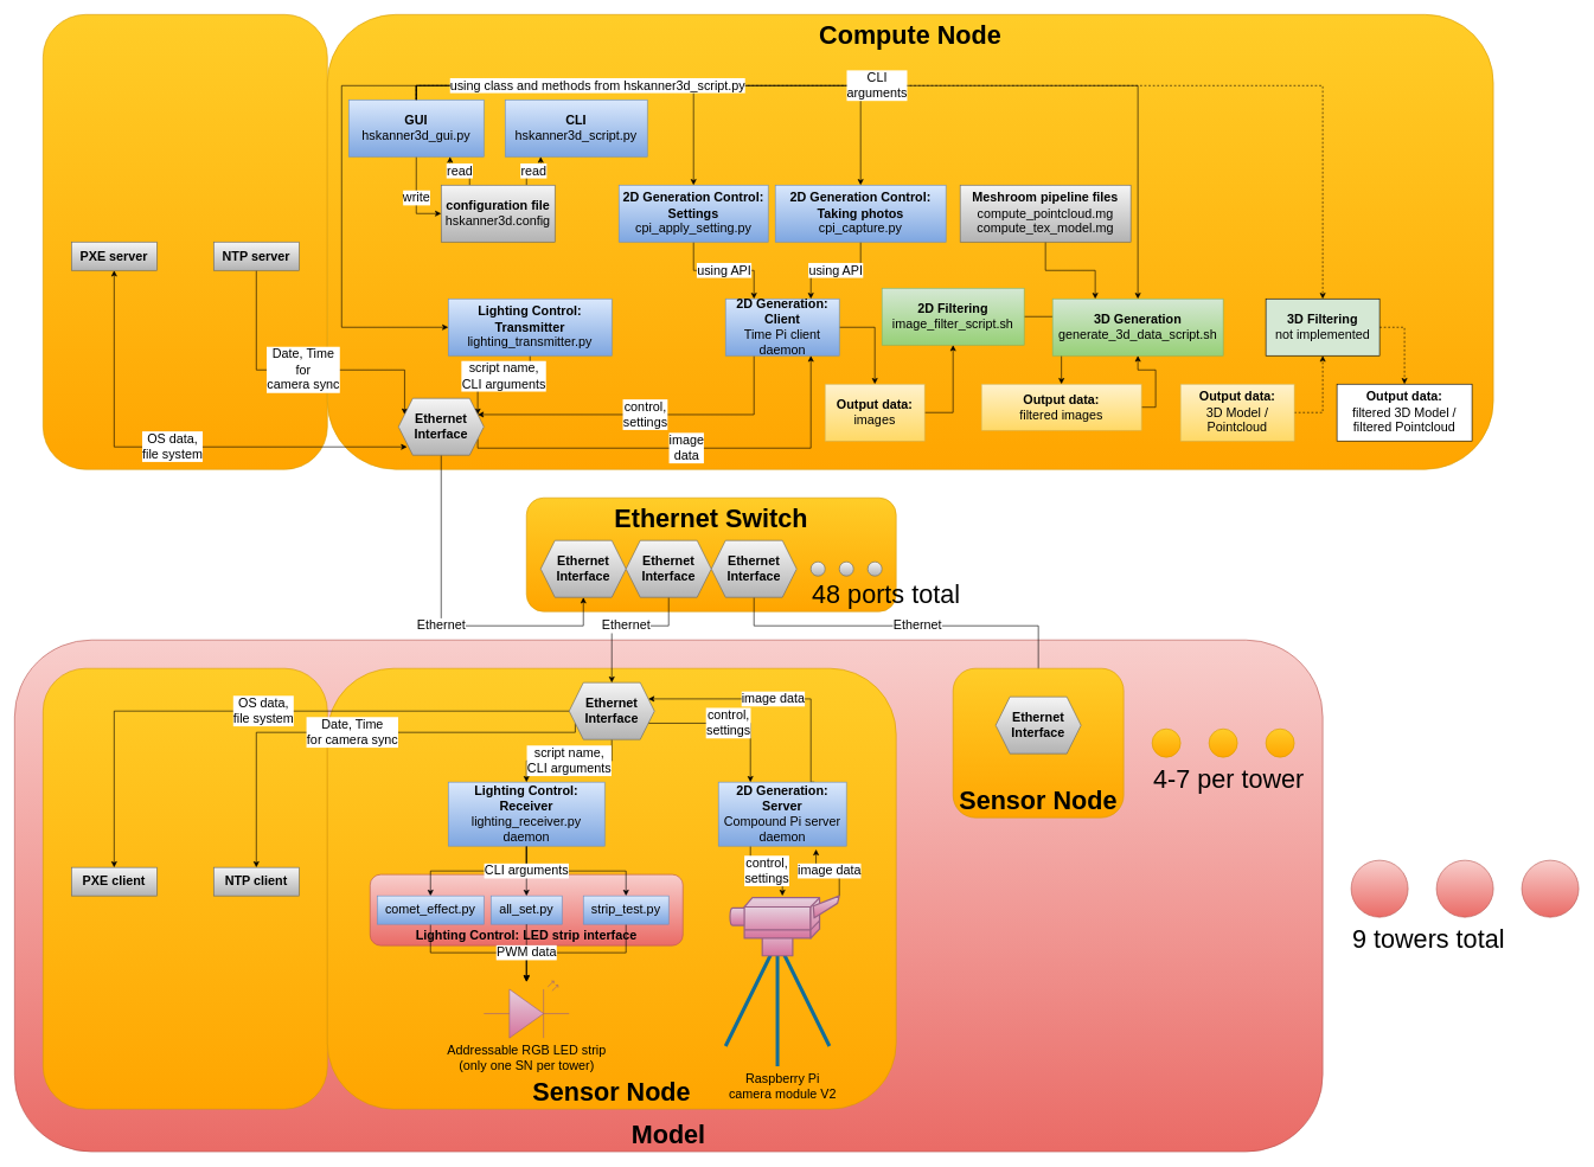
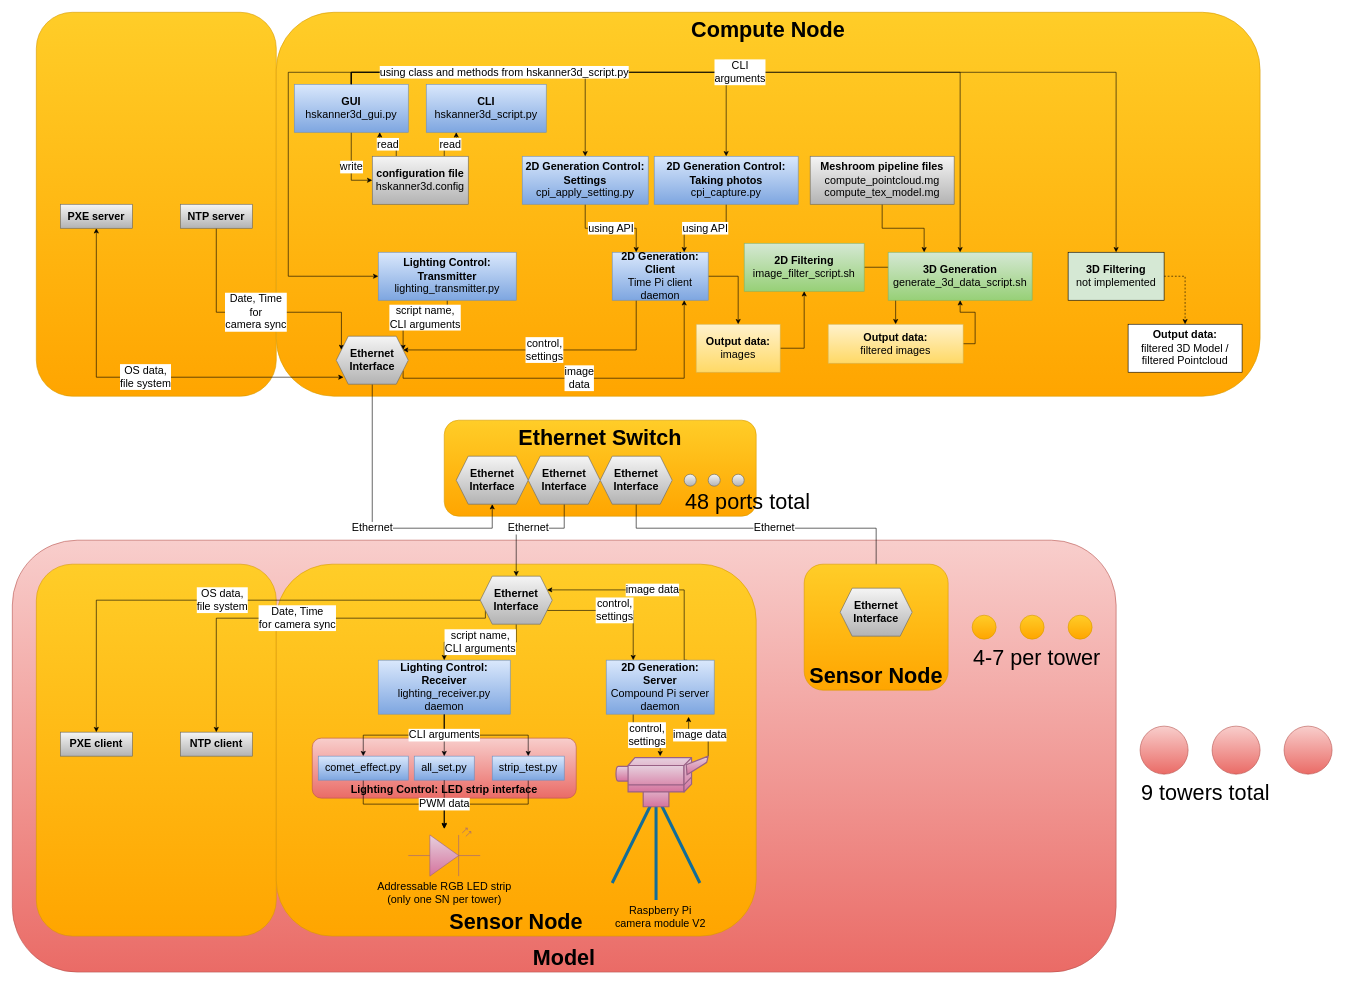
- <mxCell id="38" style="edgeStyle=orthogonalEdgeStyle;rounded=0;orthogonalLoop=1;jettySize=auto;html=1;exitX=0.5;exitY=0;exitDx=0;exitDy=0;entryX=0.5;entryY=0;entryDx=0;entryDy=0;fontSize=18;dashed=1;" edge="1" parent="1" source="40" target="61"><mxGeometry relative="1" as="geometry" /></mxCell>
+ <mxCell id="38" style="edgeStyle=orthogonalEdgeStyle;rounded=0;orthogonalLoop=1;jettySize=auto;html=1;exitX=0.5;exitY=0;exitDx=0;exitDy=0;entryX=0.5;entryY=0;entryDx=0;entryDy=0;fontSize=18;dashed=0;" edge="1" parent="1" source="40" target="61"><mxGeometry relative="1" as="geometry" /></mxCell>
- <mxCell id="66" style="edgeStyle=orthogonalEdgeStyle;rounded=0;orthogonalLoop=1;jettySize=auto;html=1;exitX=1;exitY=0.5;exitDx=0;exitDy=0;entryX=0.5;entryY=1;entryDx=0;entryDy=0;fontSize=18;dashed=1;" edge="1" parent="1" source="67" target="61"><mxGeometry relative="1" as="geometry" /></mxCell>
- <mxCell id="67" value="&lt;div style=&quot;font-size: 18px;&quot;&gt;&lt;b style=&quot;font-size: 18px;&quot;&gt;Output data:&lt;/b&gt;&lt;/div&gt;&lt;div style=&quot;font-size: 18px;&quot;&gt;3D Model /&lt;/div&gt;&lt;div style=&quot;font-size: 18px;&quot;&gt;Pointcloud&lt;br style=&quot;font-size: 18px;&quot;&gt;&lt;b style=&quot;font-size: 18px;&quot;&gt;&lt;/b&gt;&lt;/div&gt;" style="rounded=0;whiteSpace=wrap;html=1;align=center;gradientColor=#ffd966;fillColor=#fff2cc;strokeColor=#d6b656;fontSize=18;" vertex="1" parent="1"><mxGeometry x="1660" y="540" width="160" height="80" as="geometry" /></mxCell>
